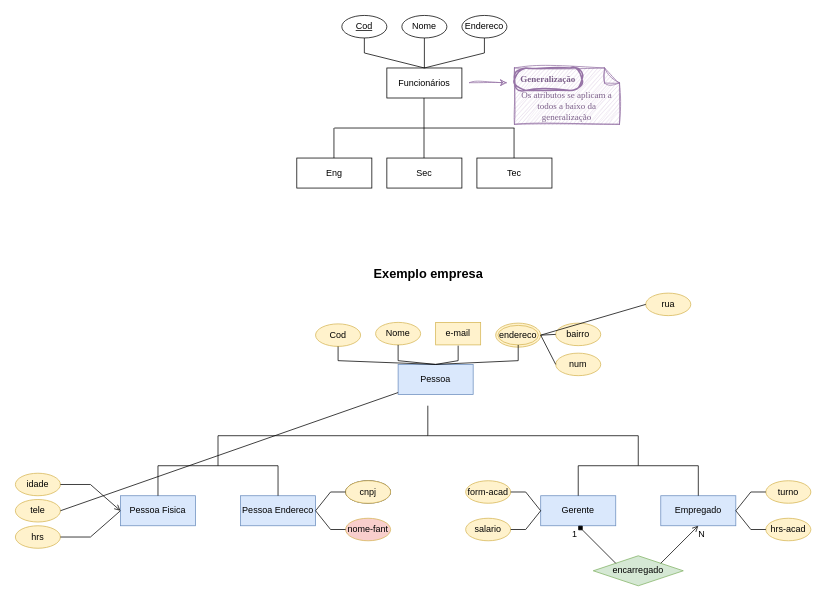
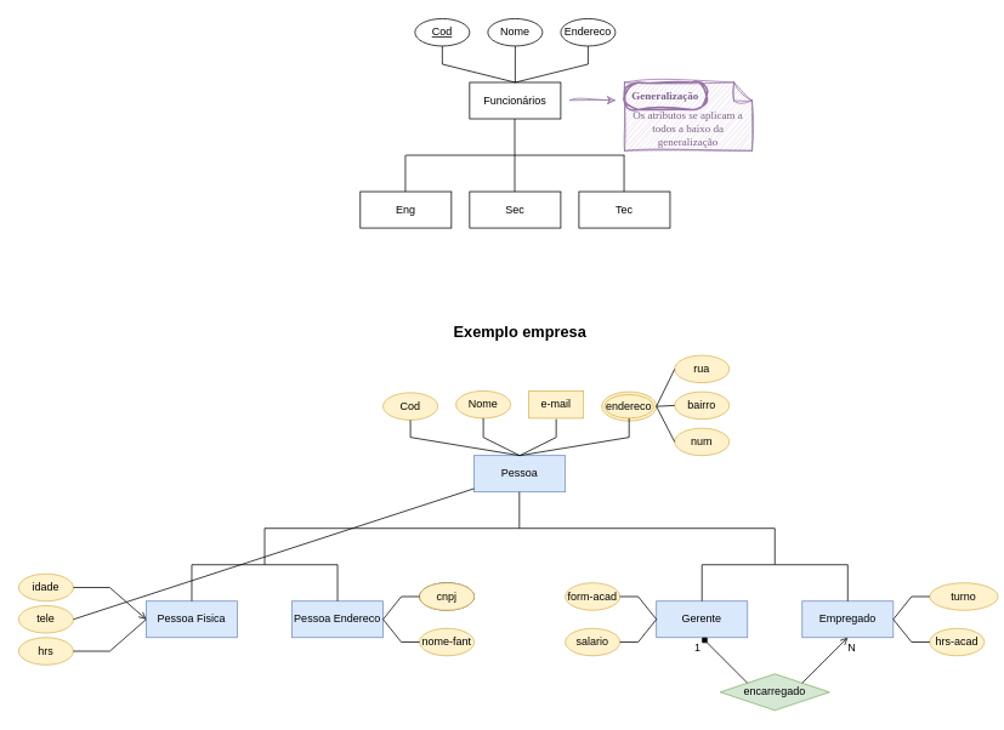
- <mxCell id="41" value="rua" style="ellipse;whiteSpace=wrap;html=1;align=center;fillColor=#fff2cc;strokeColor=#d6b656;" vertex="1" parent="1"><mxGeometry x="860" y="390" width="60" height="30" as="geometry" /></mxCell>
+ <mxCell id="41" value="rua" style="ellipse;whiteSpace=wrap;html=1;align=center;fillColor=#fff2cc;strokeColor=#d6b656;" vertex="1" parent="1"><mxGeometry x="740" y="390" width="60" height="30" as="geometry" /></mxCell>
- <mxCell id="20" value="Pessoa" style="whiteSpace=wrap;html=1;align=center;fillColor=#dae8fc;strokeColor=#6c8ebf;" vertex="1" parent="1"><mxGeometry x="530" y="485" width="100" height="40" as="geometry" /></mxCell>
+ <mxCell id="20" value="Pessoa" style="whiteSpace=wrap;html=1;align=center;fillColor=#dae8fc;strokeColor=#6c8ebf;" vertex="1" parent="1"><mxGeometry x="520" y="500" width="100" height="40" as="geometry" /></mxCell>
- <mxCell id="36" value="turno" style="ellipse;whiteSpace=wrap;html=1;align=center;fillColor=#fff2cc;strokeColor=#d6b656;" vertex="1" parent="1"><mxGeometry x="1020" y="640" width="60" height="30" as="geometry" /></mxCell>
+ <mxCell id="36" value="turno" style="ellipse;whiteSpace=wrap;html=1;align=center;fillColor=#fff2cc;strokeColor=#d6b656;" vertex="1" parent="1"><mxGeometry x="1020" y="640" width="75" height="30" as="geometry" /></mxCell>
- <mxCell id="32" value="nome-fant" style="ellipse;whiteSpace=wrap;html=1;align=center;fillColor=#f8cecc;strokeColor=#d6b656;" vertex="1" parent="1"><mxGeometry x="460" y="690" width="60" height="30" as="geometry" /></mxCell>
+ <mxCell id="32" value="nome-fant" style="ellipse;whiteSpace=wrap;html=1;align=center;fillColor=#fff2cc;strokeColor=#d6b656;" vertex="1" parent="1"><mxGeometry x="460" y="690" width="60" height="30" as="geometry" /></mxCell>
